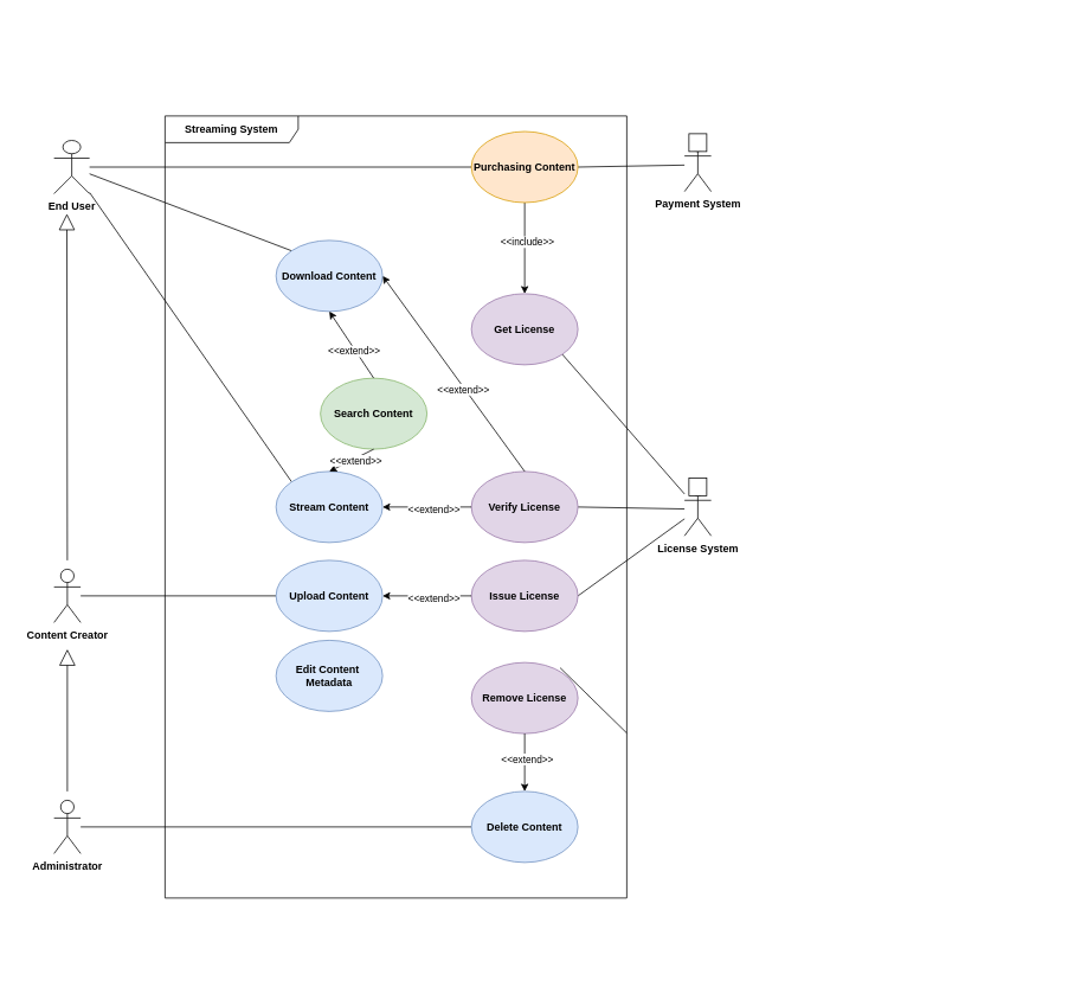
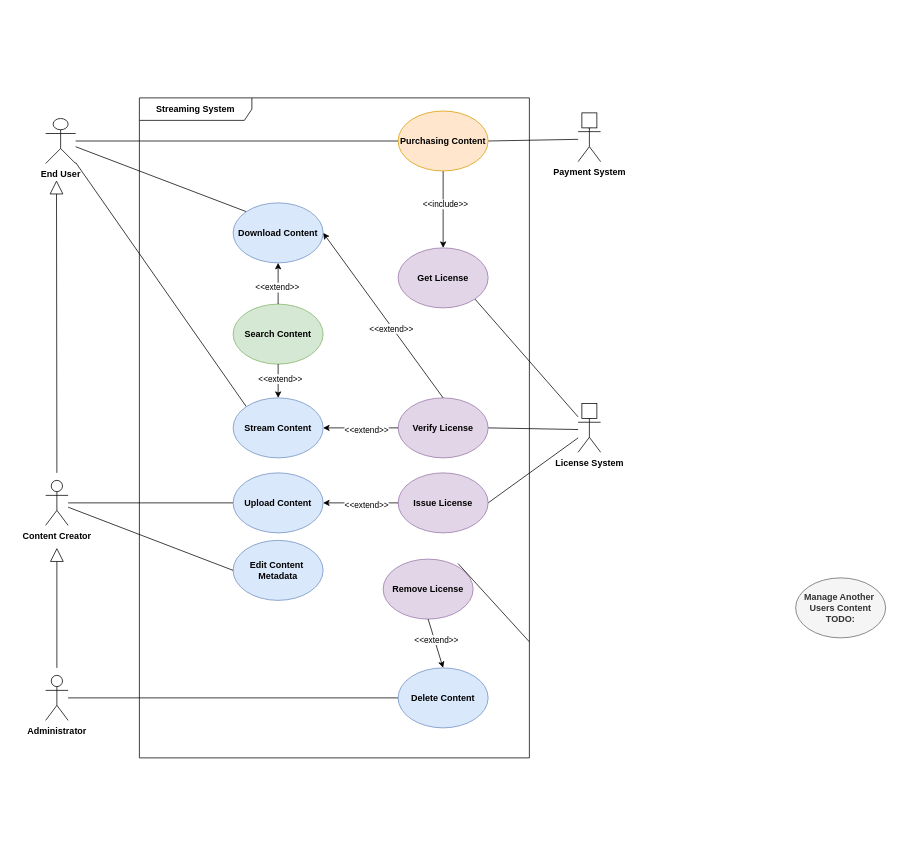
- <mxCell id="41" value="Search Content" style="ellipse;whiteSpace=wrap;html=1;fillColor=#d5e8d4;strokeColor=#82b366;fontStyle=1" parent="1" vertex="1"><mxGeometry x="360" y="425" width="120" height="80" as="geometry" /></mxCell>
+ <mxCell id="41" value="Search Content" style="ellipse;whiteSpace=wrap;html=1;fillColor=#d5e8d4;strokeColor=#82b366;fontStyle=1" parent="1" vertex="1"><mxGeometry x="310" y="405" width="120" height="80" as="geometry" /></mxCell>
+ <mxCell id="50" value="" style="endArrow=none;html=1;rounded=0;entryX=0;entryY=0.5;entryDx=0;entryDy=0;fontStyle=1" parent="1" source="4" target="49" edge="1"><mxGeometry width="50" height="50" relative="1" as="geometry"><mxPoint x="100" y="680" as="sourcePoint" /><mxPoint x="320" y="680" as="targetPoint" /></mxGeometry></mxCell>
- <mxCell id="35" value="Remove License" style="ellipse;whiteSpace=wrap;html=1;fillColor=#e1d5e7;strokeColor=#9673a6;fontStyle=1" parent="1" vertex="1"><mxGeometry x="530" y="745" width="120" height="80" as="geometry" /></mxCell>
+ <mxCell id="35" value="Remove License" style="ellipse;whiteSpace=wrap;html=1;fillColor=#e1d5e7;strokeColor=#9673a6;fontStyle=1" parent="1" vertex="1"><mxGeometry x="510" y="745" width="120" height="80" as="geometry" /></mxCell>
+ <mxCell id="48" value="Manage Another&amp;nbsp;&lt;br&gt;Users Content&lt;br&gt;TODO:" style="ellipse;whiteSpace=wrap;html=1;fillColor=#f5f5f5;strokeColor=#666666;fontStyle=1;fontColor=#333333;" parent="1" vertex="1"><mxGeometry x="1060" y="770" width="120" height="80" as="geometry" /></mxCell>
